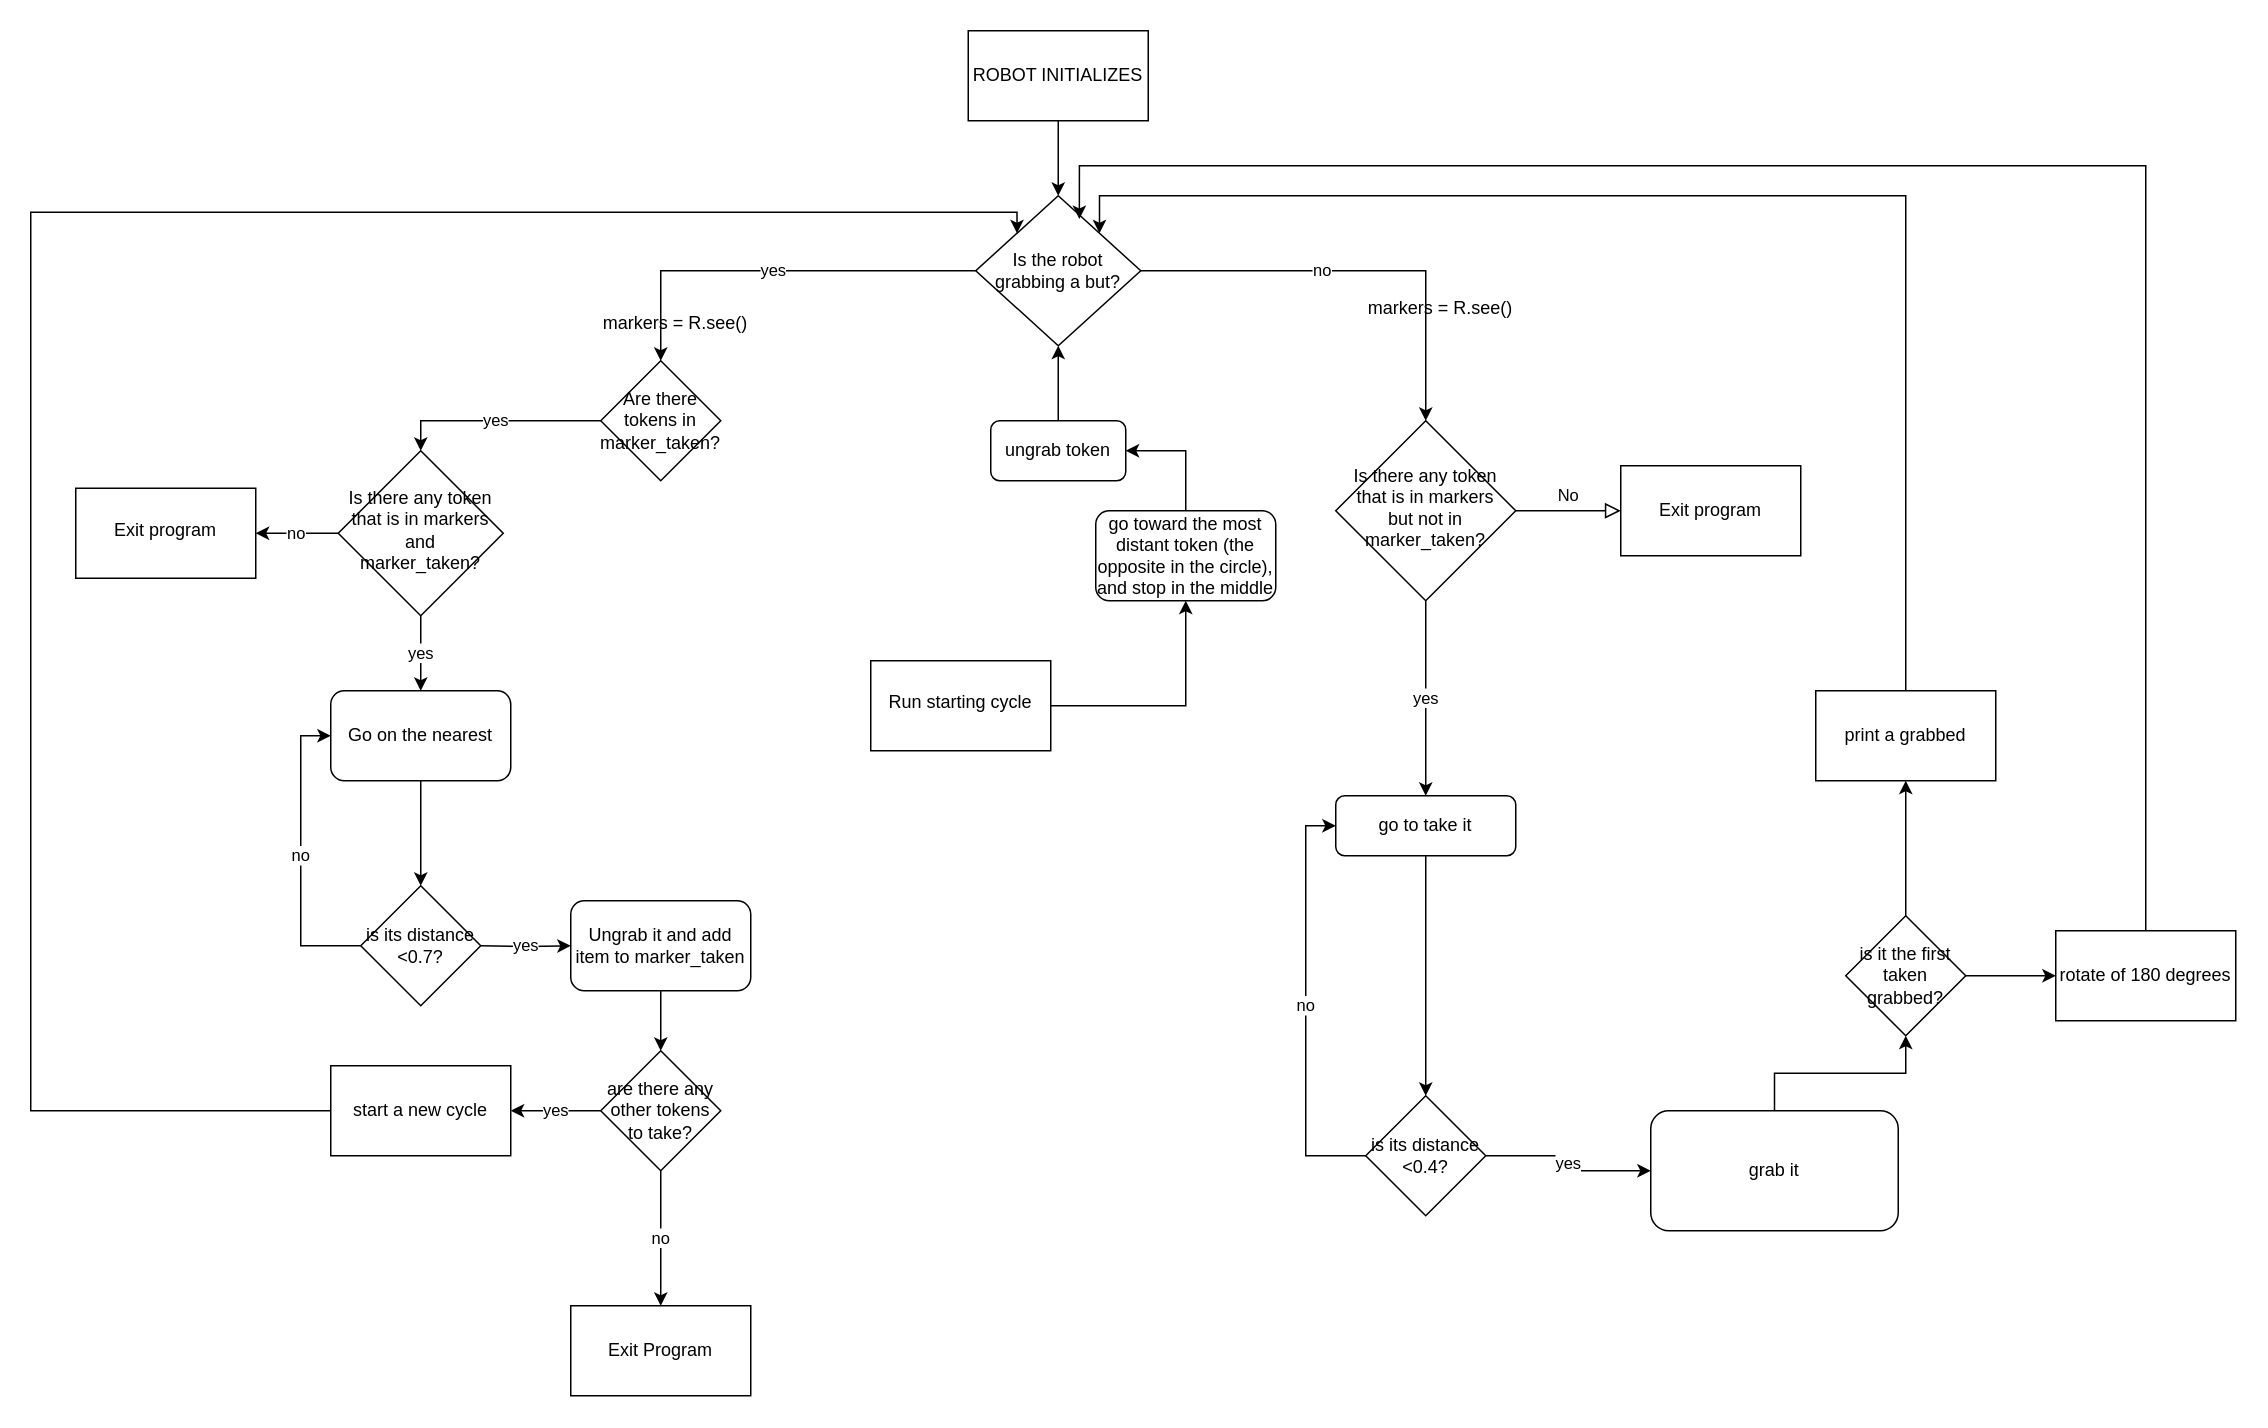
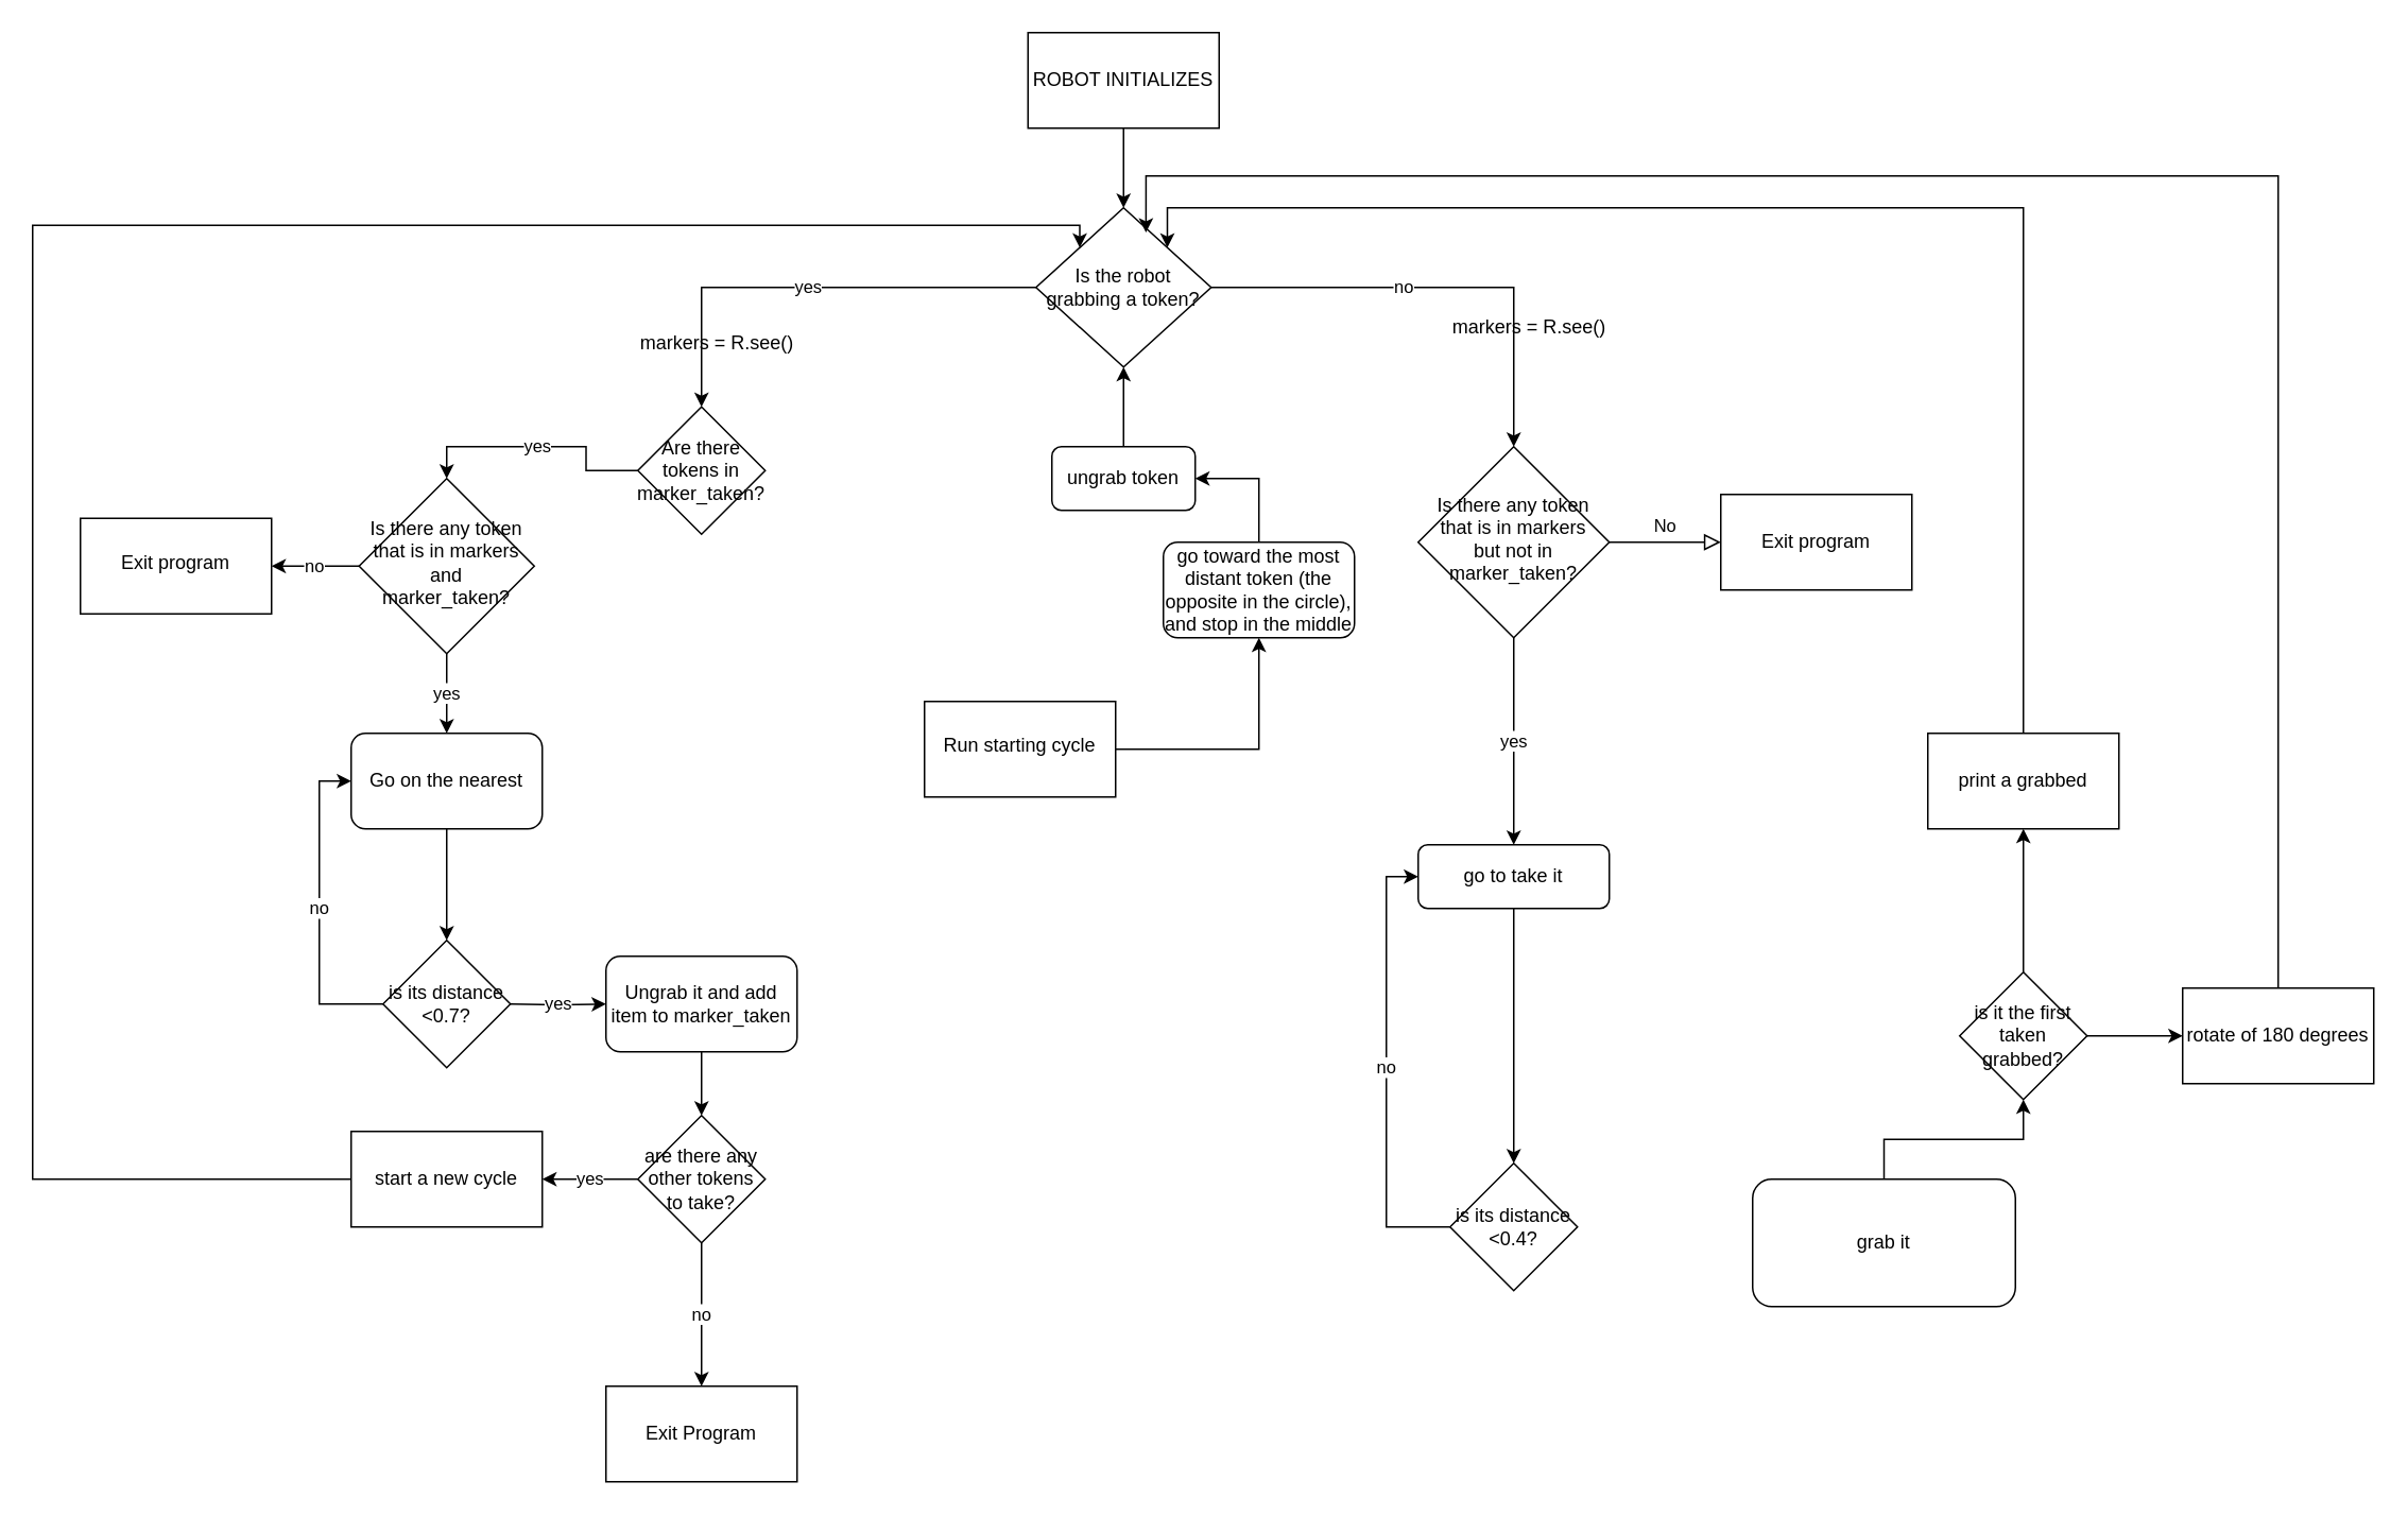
- <mxCell id="10" value="Is the robot grabbing a but?" style="rhombus;whiteSpace=wrap;html=1;" parent="1" vertex="1"><mxGeometry x="650" y="130" width="110" height="100" as="geometry" /></mxCell>
+ <mxCell id="10" value="Is the robot grabbing a token?" style="rhombus;whiteSpace=wrap;html=1;" parent="1" vertex="1"><mxGeometry x="650" y="130" width="110" height="100" as="geometry" /></mxCell>
- <mxCell id="50" value="Are there tokens in marker_taken?" style="rhombus;whiteSpace=wrap;html=1;" vertex="1" parent="1"><mxGeometry x="400" y="240" width="80" height="80" as="geometry" /></mxCell>
+ <mxCell id="50" value="Are there tokens in marker_taken?" style="rhombus;whiteSpace=wrap;html=1;" vertex="1" parent="1"><mxGeometry x="400" y="255" width="80" height="80" as="geometry" /></mxCell>
- <mxCell id="29" value="yes" style="edgeStyle=orthogonalEdgeStyle;rounded=0;orthogonalLoop=1;jettySize=auto;html=1;" parent="1" source="30" target="32" edge="1"><mxGeometry relative="1" as="geometry" /></mxCell>
